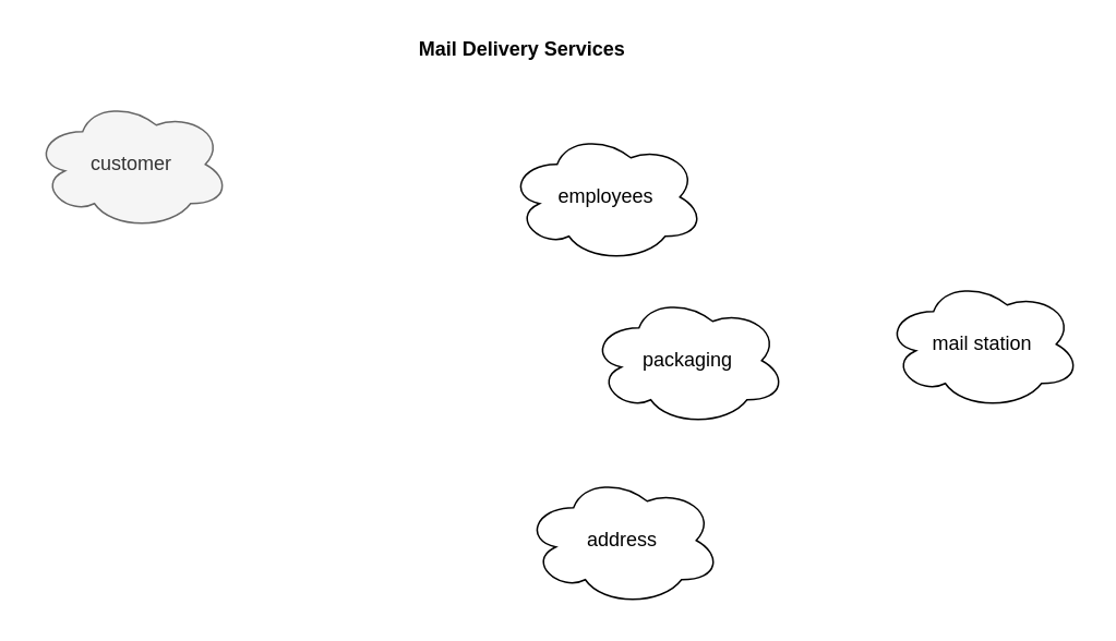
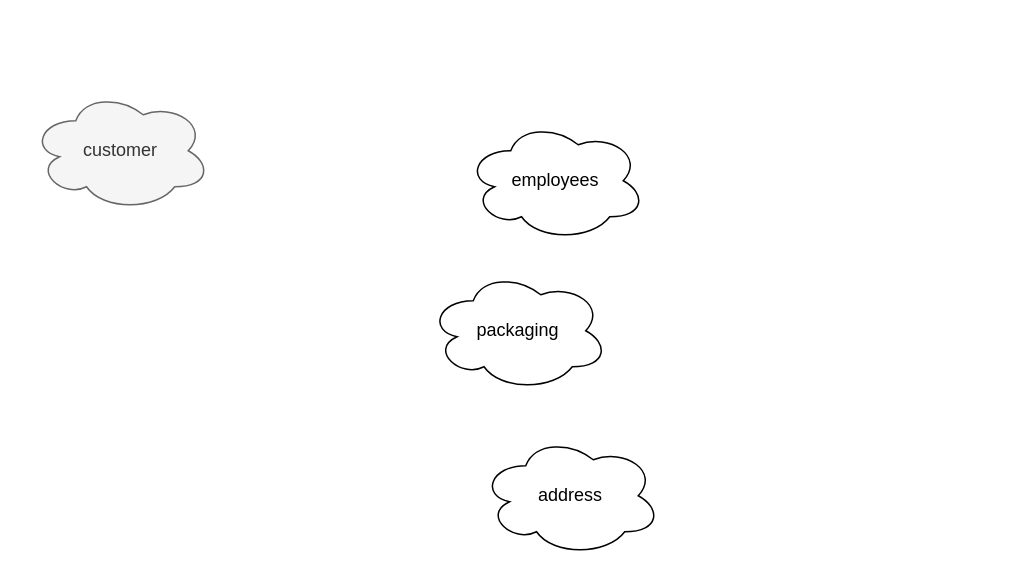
- <mxCell id="3" value="Mail Delivery Services&amp;nbsp;" style="text;html=1;align=center;verticalAlign=middle;resizable=0;points=[];autosize=1;fontStyle=1" parent="1" vertex="1"><mxGeometry x="245" y="20" width="150" height="20" as="geometry" /></mxCell>
- <mxCell id="5" value="mail station" style="ellipse;shape=cloud;whiteSpace=wrap;html=1;" parent="1" vertex="1"><mxGeometry x="540" y="170" width="120" height="80" as="geometry" /></mxCell>
- <mxCell id="7" value="packaging" style="ellipse;shape=cloud;whiteSpace=wrap;html=1;" parent="1" vertex="1"><mxGeometry x="360" y="180" width="120" height="80" as="geometry" /></mxCell>
+ <mxCell id="7" value="packaging" style="ellipse;shape=cloud;whiteSpace=wrap;html=1;" parent="1" vertex="1"><mxGeometry x="285" y="180" width="120" height="80" as="geometry" /></mxCell>
